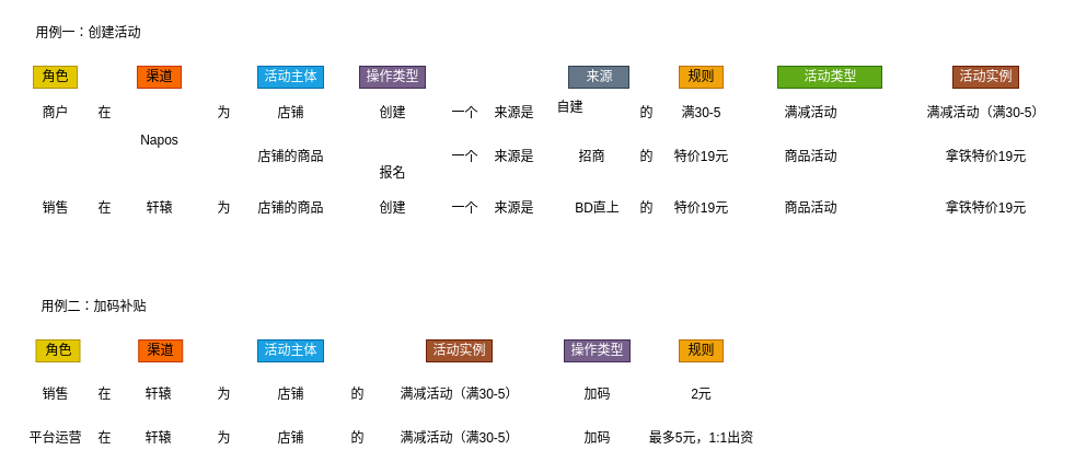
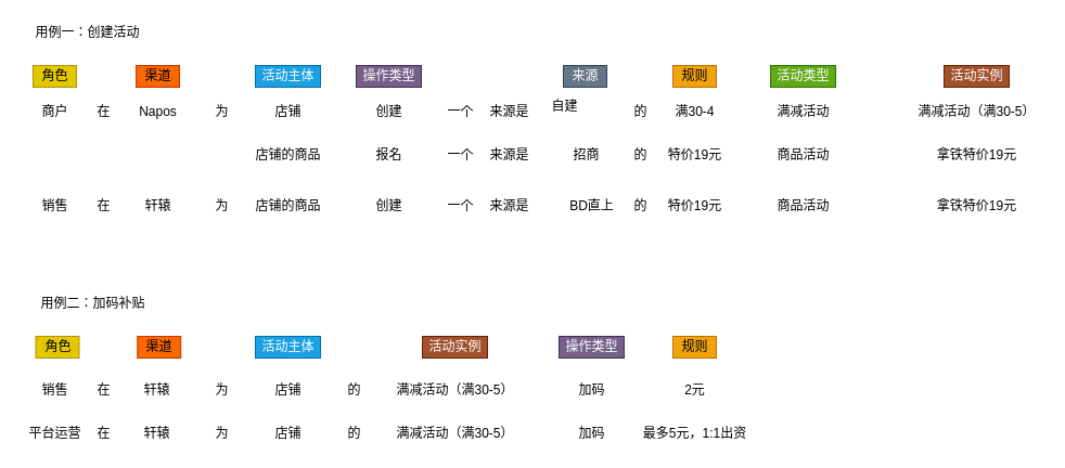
- <mxCell id="59" value="来源" style="text;html=1;align=center;verticalAlign=middle;resizable=0;points=[];autosize=1;fillColor=#647687;strokeColor=#314354;fontColor=#ffffff;" parent="1" vertex="1"><mxGeometry x="519" y="60" width="55" height="20" as="geometry" /></mxCell>
+ <mxCell id="59" value="来源" style="text;html=1;align=center;verticalAlign=middle;resizable=0;points=[];autosize=1;fillColor=#647687;strokeColor=#314354;fontColor=#ffffff;" parent="1" vertex="1"><mxGeometry x="519" y="60" width="40" height="20" as="geometry" /></mxCell>
- <mxCell id="17" value="活动类型" style="text;html=1;align=center;verticalAlign=middle;resizable=0;points=[];autosize=1;fillColor=#60a917;strokeColor=#2D7600;fontColor=#ffffff;" parent="1" vertex="1"><mxGeometry x="710" y="60" width="95" height="20" as="geometry" /></mxCell>
+ <mxCell id="17" value="活动类型" style="text;html=1;align=center;verticalAlign=middle;resizable=0;points=[];autosize=1;fillColor=#60a917;strokeColor=#2D7600;fontColor=#ffffff;" parent="1" vertex="1"><mxGeometry x="710" y="60" width="60" height="20" as="geometry" /></mxCell>
- <mxCell id="6" value="满30-5" style="text;html=1;align=center;verticalAlign=middle;resizable=0;points=[];autosize=1;strokeColor=none;" parent="1" vertex="1"><mxGeometry x="615" y="93" width="50" height="20" as="geometry" /></mxCell>
+ <mxCell id="6" value="满30-4" style="text;html=1;align=center;verticalAlign=middle;resizable=0;points=[];autosize=1;strokeColor=none;" parent="1" vertex="1"><mxGeometry x="615" y="93" width="50" height="20" as="geometry" /></mxCell>
- <mxCell id="11" value="Napos" style="text;html=1;align=center;verticalAlign=middle;resizable=0;points=[];autosize=1;strokeColor=none;" parent="1" vertex="1"><mxGeometry x="120" y="118" width="50" height="20" as="geometry" /></mxCell>
+ <mxCell id="11" value="Napos" style="text;html=1;align=center;verticalAlign=middle;resizable=0;points=[];autosize=1;strokeColor=none;" parent="1" vertex="1"><mxGeometry x="120" y="93" width="50" height="20" as="geometry" /></mxCell>
- <mxCell id="19" value="报名" style="text;html=1;align=center;verticalAlign=middle;resizable=0;points=[];autosize=1;strokeColor=none;" parent="1" vertex="1"><mxGeometry x="338" y="148" width="40" height="20" as="geometry" /></mxCell>
+ <mxCell id="19" value="报名" style="text;html=1;align=center;verticalAlign=middle;resizable=0;points=[];autosize=1;strokeColor=none;" parent="1" vertex="1"><mxGeometry x="338" y="133" width="40" height="20" as="geometry" /></mxCell>
